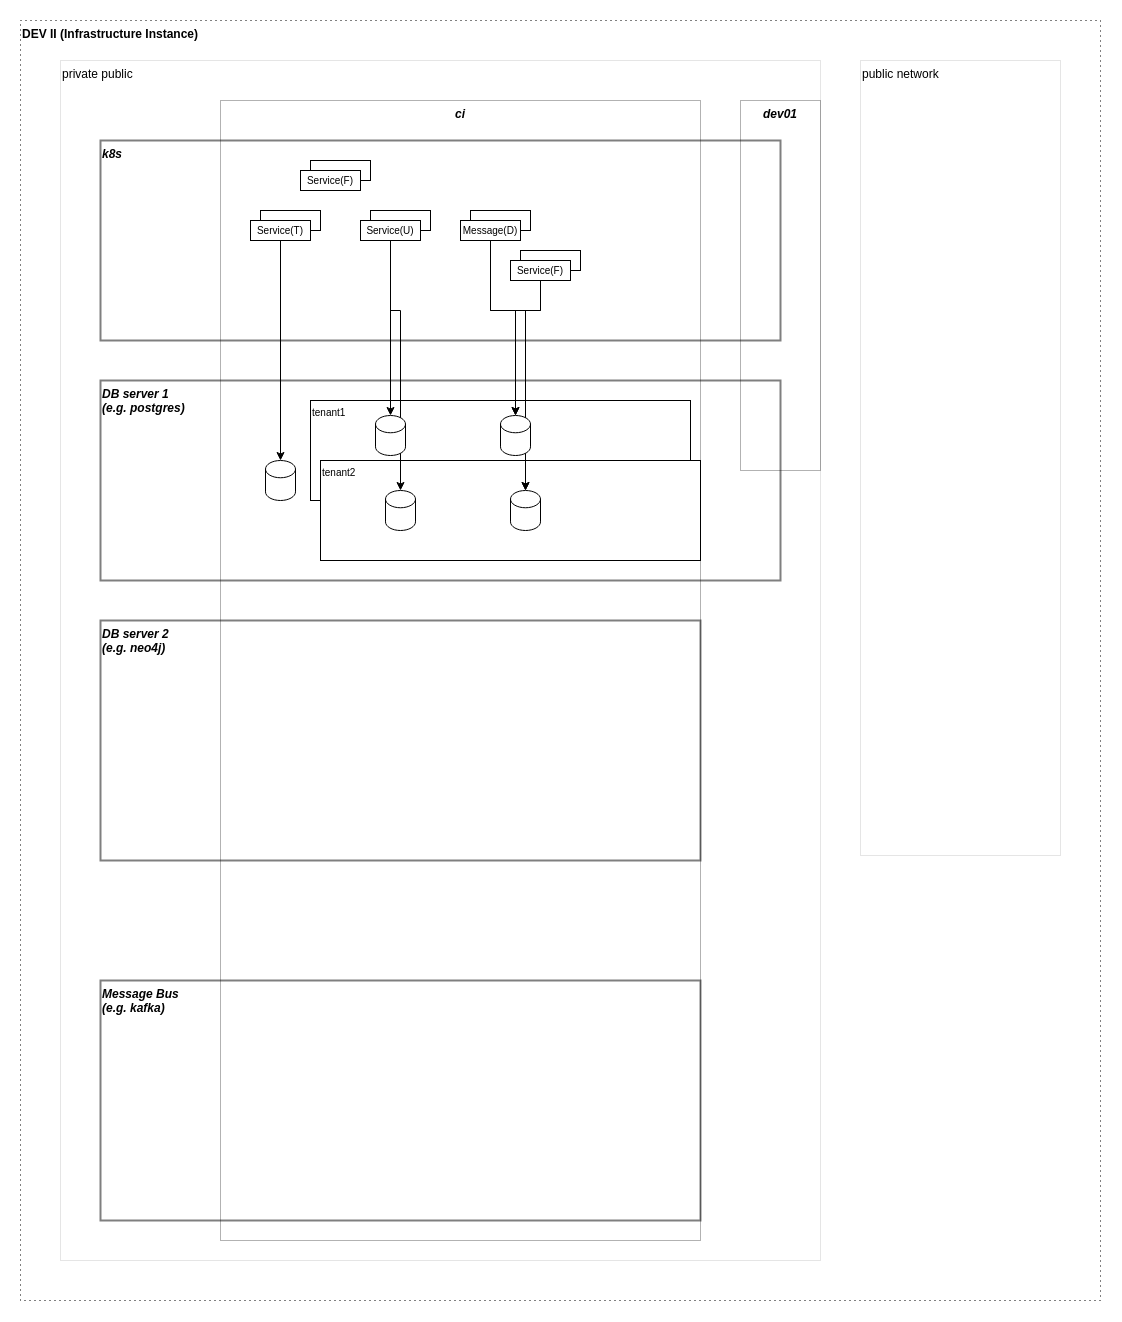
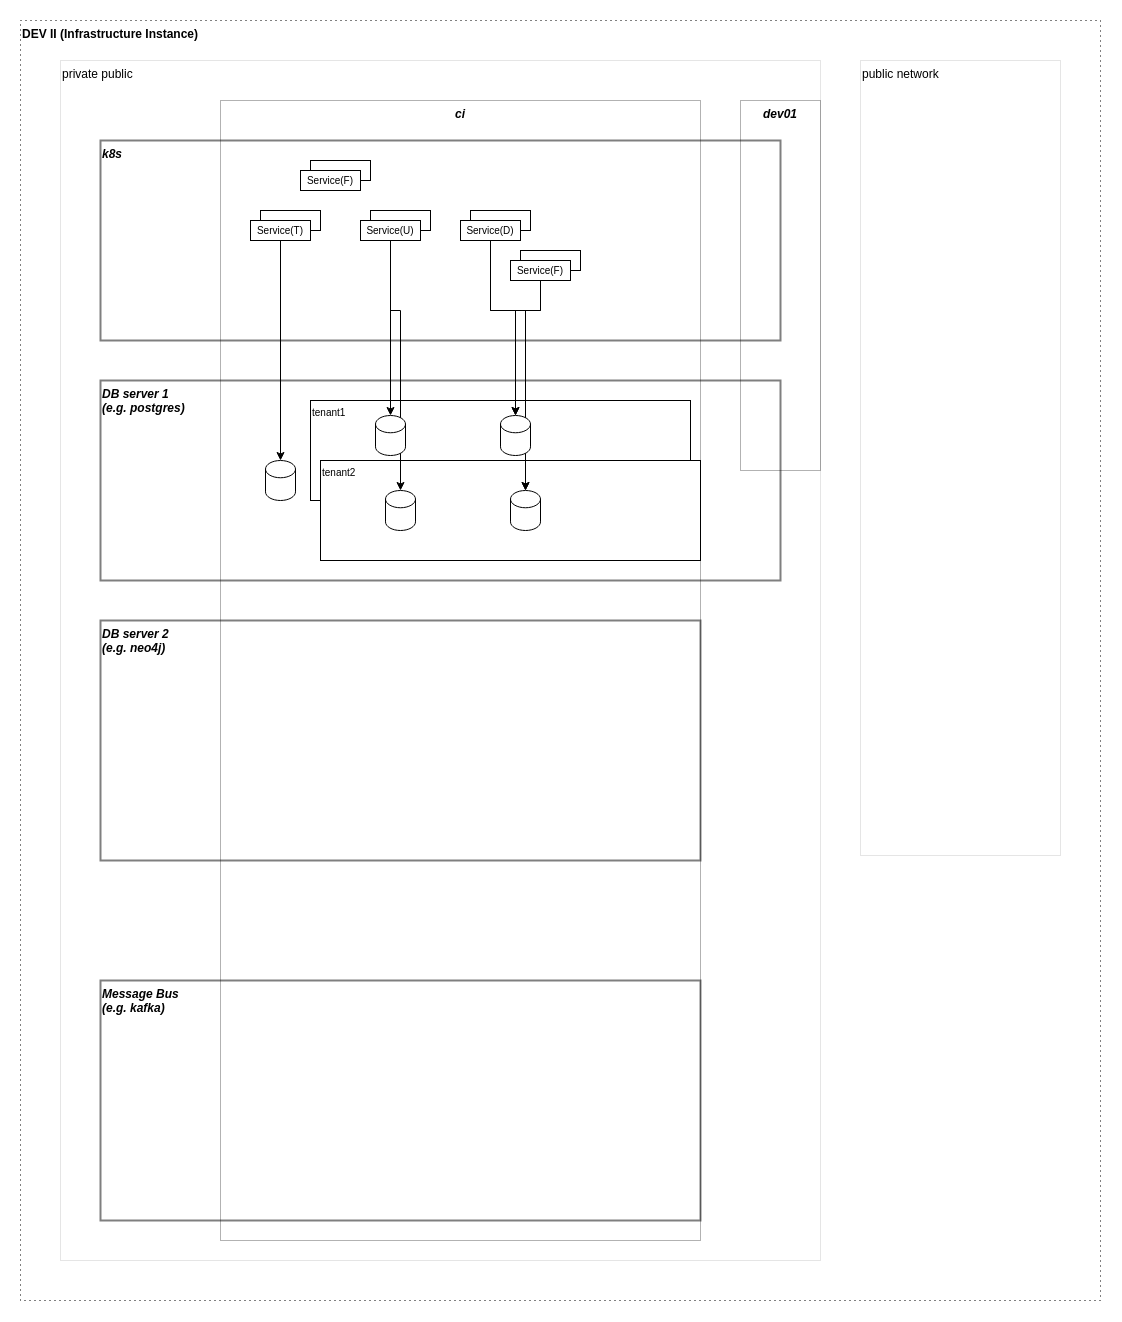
- <mxCell id="23" value="&lt;font style=&quot;font-size: 10px&quot;&gt;Message(D)&lt;/font&gt;" style="rounded=0;whiteSpace=wrap;html=1;fontColor=#000000;strokeWidth=1;fillColor=default;fontSize=10;" vertex="1" parent="1"><mxGeometry x="460" y="220" width="60" height="20" as="geometry" /></mxCell>
+ <mxCell id="23" value="&lt;font style=&quot;font-size: 10px&quot;&gt;Service(D)&lt;/font&gt;" style="rounded=0;whiteSpace=wrap;html=1;fontColor=#000000;strokeWidth=1;fillColor=default;fontSize=10;" vertex="1" parent="1"><mxGeometry x="460" y="220" width="60" height="20" as="geometry" /></mxCell>
